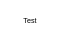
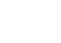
- <mxCell id="2" value="Test" style="text;strokeColor=none;align=center;fillColor=none;html=1;verticalAlign=middle;whiteSpace=wrap;rounded=0;" vertex="1" parent="1"><mxGeometry x="20" y="20" width="60" height="30" as="geometry" /></mxCell>
